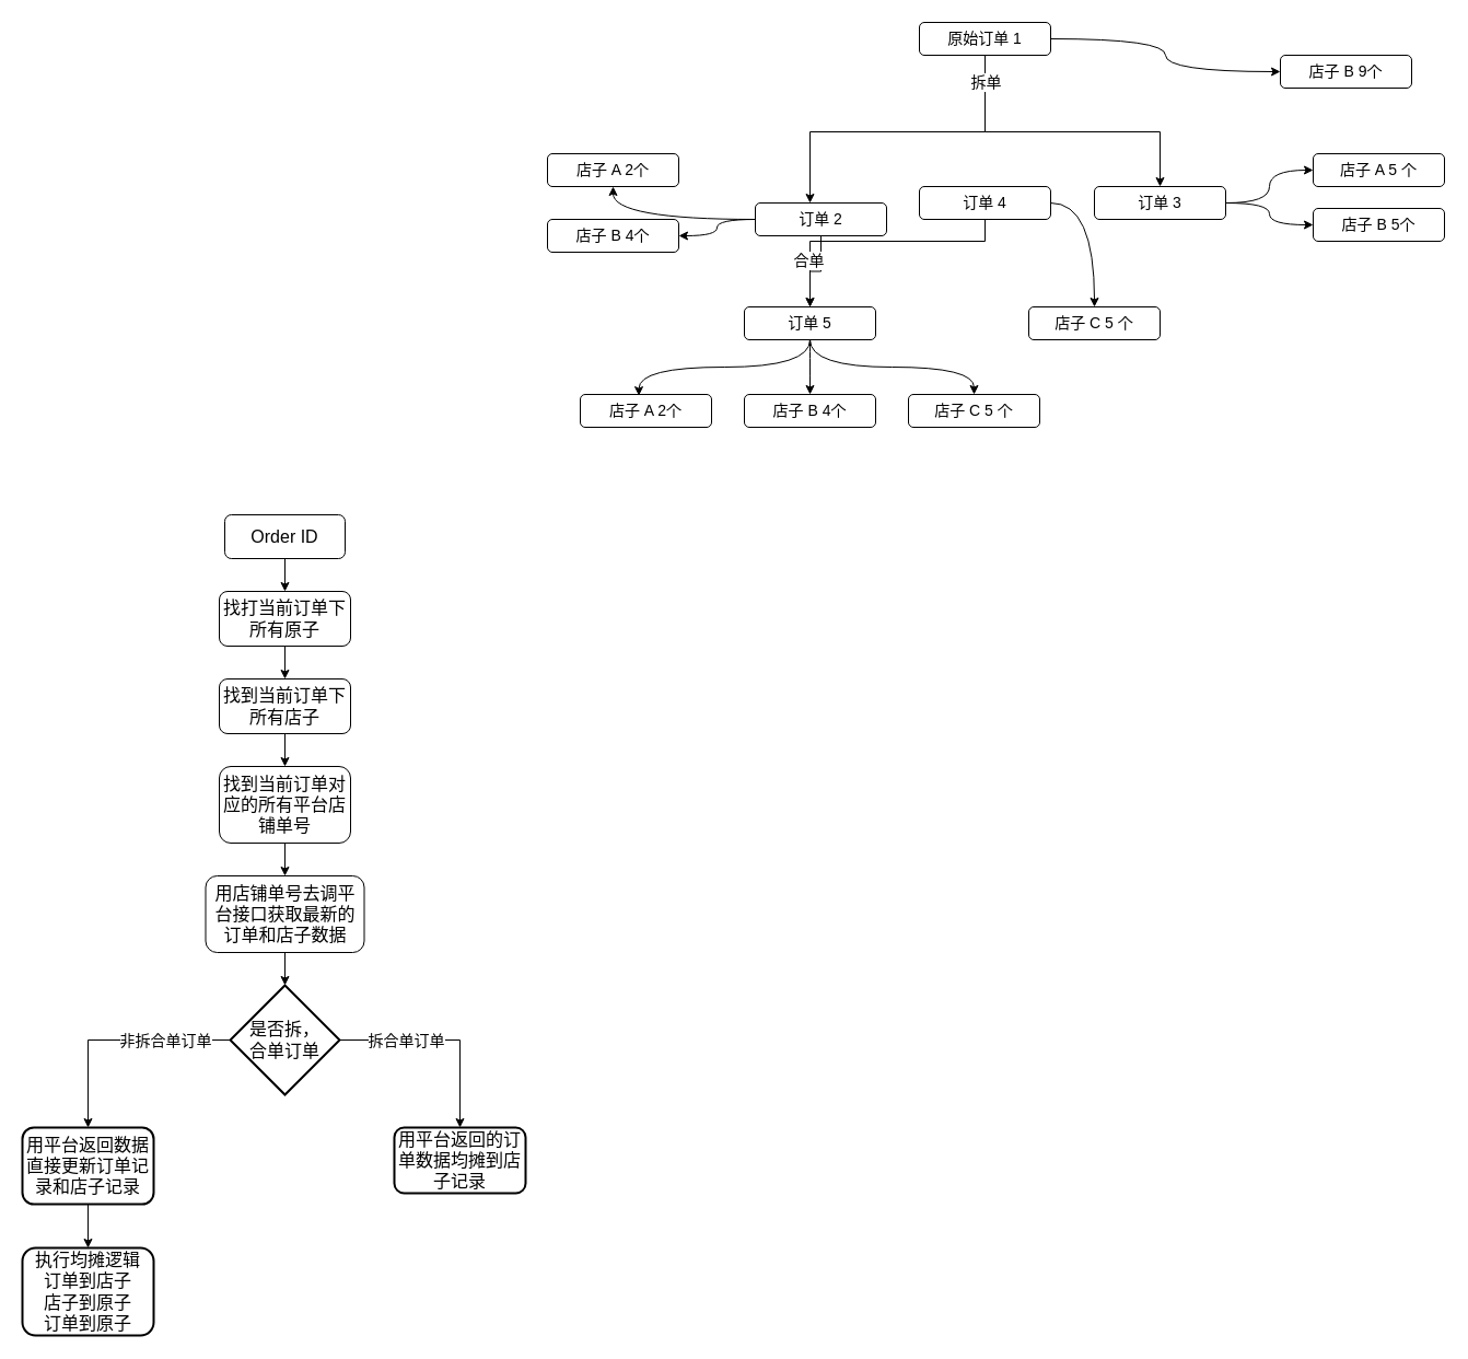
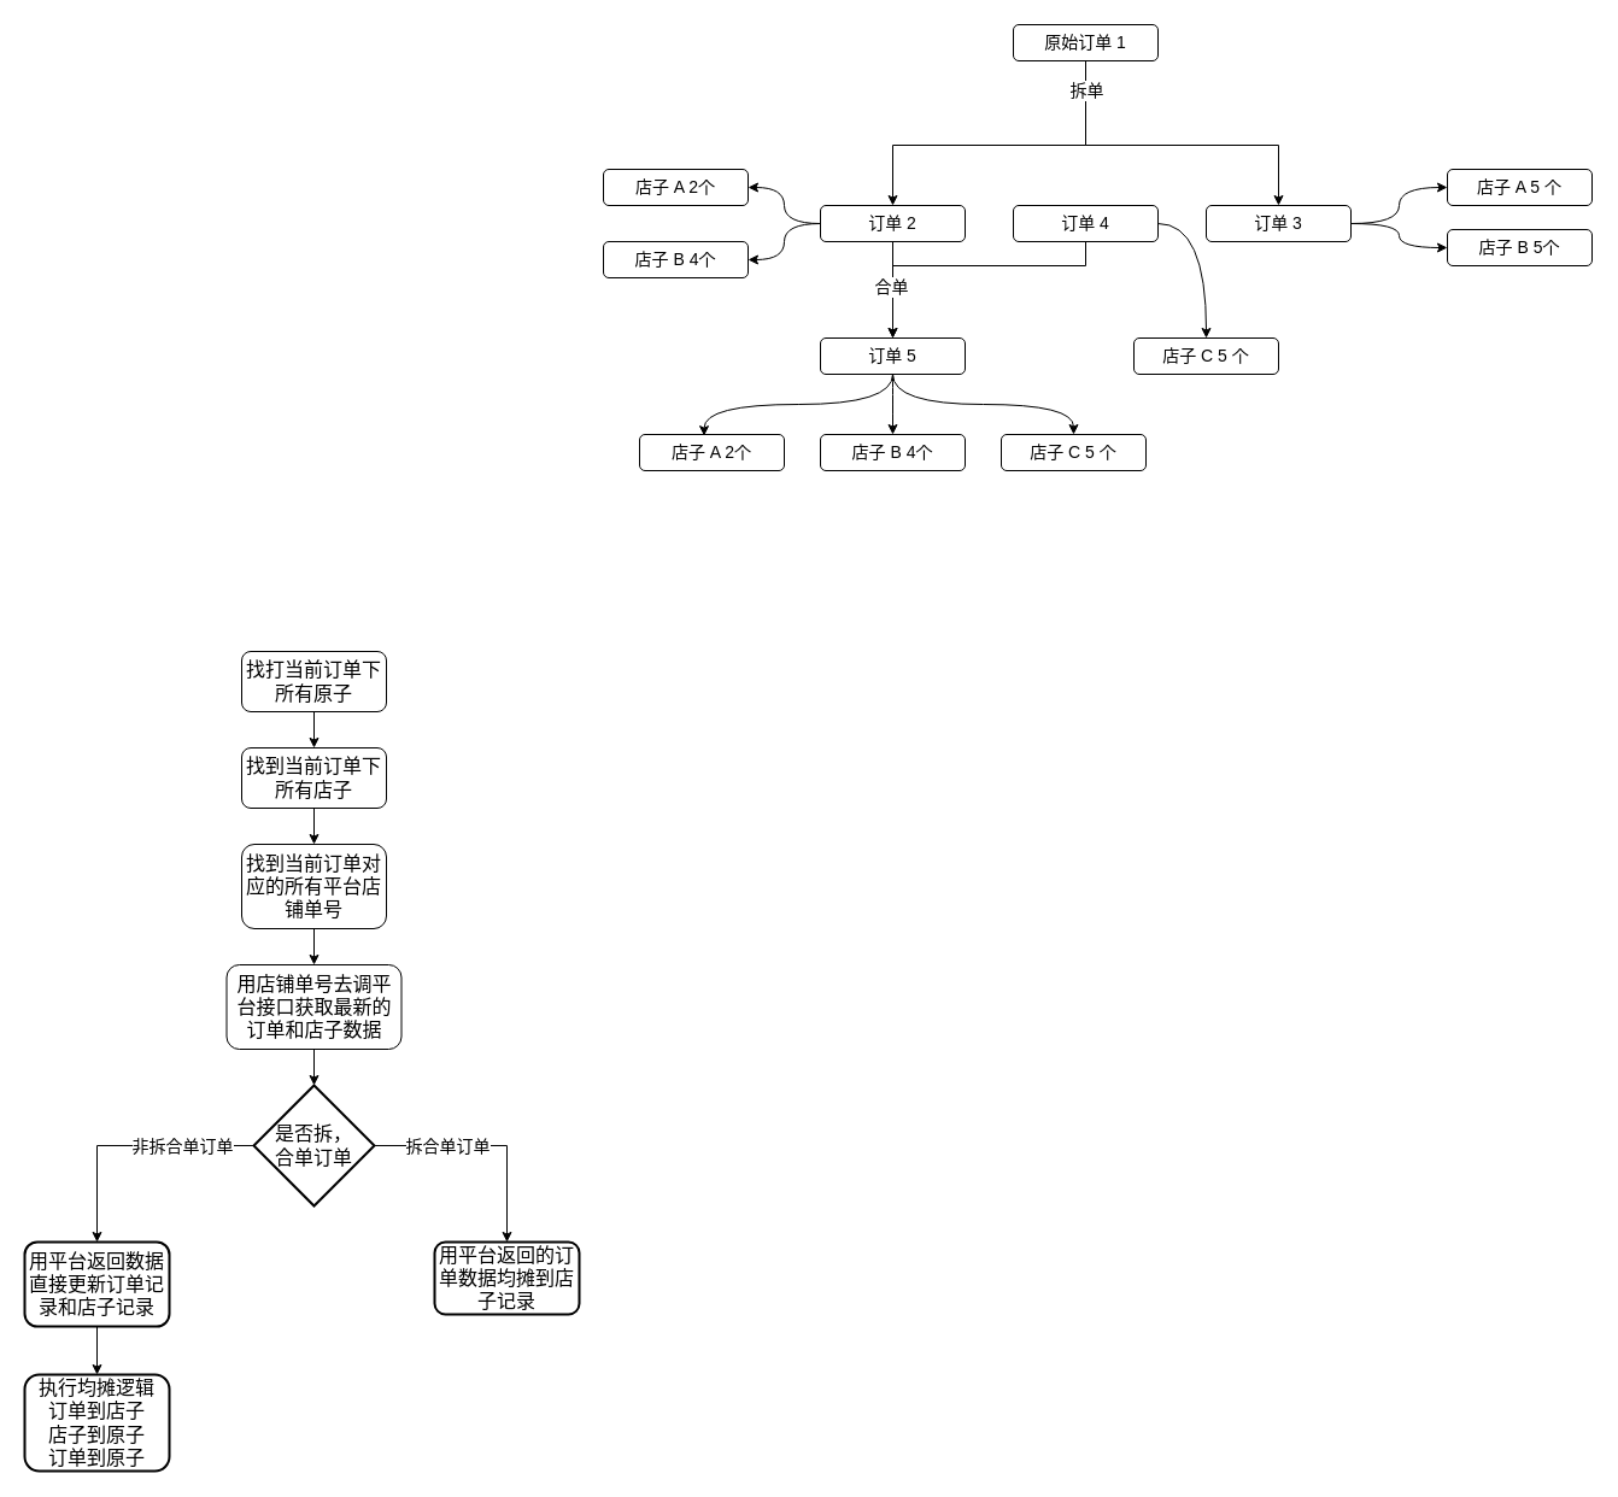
- <mxCell id="2" style="edgeStyle=orthogonalEdgeStyle;orthogonalLoop=1;jettySize=auto;html=1;entryX=0;entryY=0.5;entryDx=0;entryDy=0;curved=1;" parent="1" source="6" target="7" edge="1"><mxGeometry relative="1" as="geometry" /></mxCell>
- <mxCell id="7" value="&lt;font style=&quot;font-size: 14px;&quot;&gt;店子 B 9个&lt;/font&gt;" style="rounded=1;whiteSpace=wrap;html=1;" parent="1" vertex="1"><mxGeometry x="1170" y="50" width="120" height="30" as="geometry" /></mxCell>
- <mxCell id="11" value="&lt;font style=&quot;font-size: 14px;&quot;&gt;订单 2&lt;/font&gt;" style="rounded=1;whiteSpace=wrap;html=1;" parent="1" vertex="1"><mxGeometry x="690" y="185" width="120" height="30" as="geometry" /></mxCell>
+ <mxCell id="11" value="&lt;font style=&quot;font-size: 14px;&quot;&gt;订单 2&lt;/font&gt;" style="rounded=1;whiteSpace=wrap;html=1;" parent="1" vertex="1"><mxGeometry x="680" y="170" width="120" height="30" as="geometry" /></mxCell>
- <mxCell id="32" value="&lt;font style=&quot;font-size: 16px;&quot;&gt;Order ID&lt;/font&gt;" style="rounded=1;whiteSpace=wrap;html=1;" vertex="1" parent="1"><mxGeometry x="205" y="470" width="110" height="40" as="geometry" /></mxCell>
- <mxCell id="31" value="" style="edgeStyle=orthogonalEdgeStyle;rounded=0;orthogonalLoop=1;jettySize=auto;html=1;" edge="1" parent="1" source="32" target="34"><mxGeometry relative="1" as="geometry" /></mxCell>
